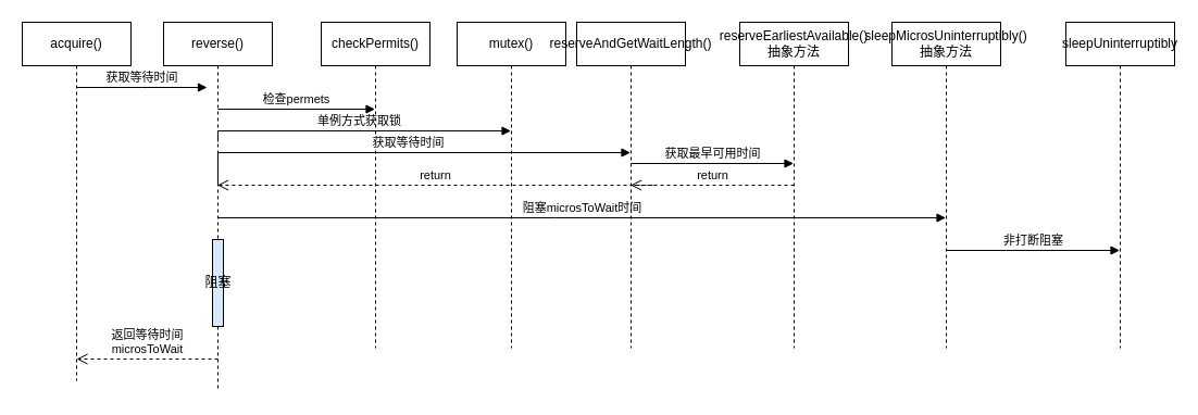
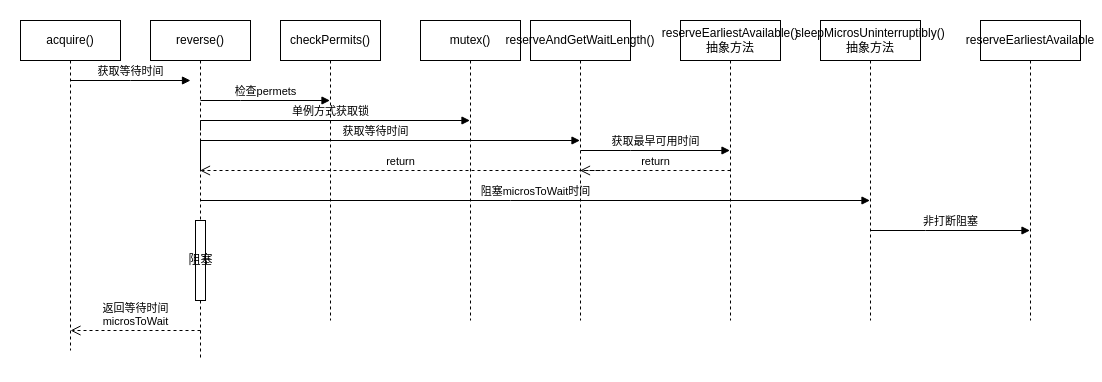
- <mxCell id="19" value="sleepUninterruptibly" style="shape=umlLifeline;perimeter=lifelinePerimeter;whiteSpace=wrap;html=1;container=1;dropTarget=0;collapsible=0;recursiveResize=0;outlineConnect=0;portConstraint=eastwest;newEdgeStyle={&quot;edgeStyle&quot;:&quot;elbowEdgeStyle&quot;,&quot;elbow&quot;:&quot;vertical&quot;,&quot;curved&quot;:0,&quot;rounded&quot;:0};" vertex="1" parent="1"><mxGeometry x="980" y="20" width="100" height="300" as="geometry" /></mxCell>
+ <mxCell id="19" value="reserveEarliestAvailable" style="shape=umlLifeline;perimeter=lifelinePerimeter;whiteSpace=wrap;html=1;container=1;dropTarget=0;collapsible=0;recursiveResize=0;outlineConnect=0;portConstraint=eastwest;newEdgeStyle={&quot;edgeStyle&quot;:&quot;elbowEdgeStyle&quot;,&quot;elbow&quot;:&quot;vertical&quot;,&quot;curved&quot;:0,&quot;rounded&quot;:0};" vertex="1" parent="1"><mxGeometry x="980" y="20" width="100" height="300" as="geometry" /></mxCell>
- <mxCell id="7" value="checkPermits()" style="shape=umlLifeline;perimeter=lifelinePerimeter;whiteSpace=wrap;html=1;container=1;dropTarget=0;collapsible=0;recursiveResize=0;outlineConnect=0;portConstraint=eastwest;newEdgeStyle={&quot;edgeStyle&quot;:&quot;elbowEdgeStyle&quot;,&quot;elbow&quot;:&quot;vertical&quot;,&quot;curved&quot;:0,&quot;rounded&quot;:0};" vertex="1" parent="1"><mxGeometry x="295" y="20" width="100" height="300" as="geometry" /></mxCell>
+ <mxCell id="7" value="checkPermits()" style="shape=umlLifeline;perimeter=lifelinePerimeter;whiteSpace=wrap;html=1;container=1;dropTarget=0;collapsible=0;recursiveResize=0;outlineConnect=0;portConstraint=eastwest;newEdgeStyle={&quot;edgeStyle&quot;:&quot;elbowEdgeStyle&quot;,&quot;elbow&quot;:&quot;vertical&quot;,&quot;curved&quot;:0,&quot;rounded&quot;:0};" vertex="1" parent="1"><mxGeometry x="280" y="20" width="100" height="300" as="geometry" /></mxCell>
- <mxCell id="4" value="阻塞" style="html=1;points=[];perimeter=orthogonalPerimeter;outlineConnect=0;targetShapes=umlLifeline;portConstraint=eastwest;newEdgeStyle={&quot;edgeStyle&quot;:&quot;elbowEdgeStyle&quot;,&quot;elbow&quot;:&quot;vertical&quot;,&quot;curved&quot;:0,&quot;rounded&quot;:0};fillColor=#dae8fc;" vertex="1" parent="3"><mxGeometry x="45" y="200" width="10" height="80" as="geometry" /></mxCell>
+ <mxCell id="4" value="阻塞" style="html=1;points=[];perimeter=orthogonalPerimeter;outlineConnect=0;targetShapes=umlLifeline;portConstraint=eastwest;newEdgeStyle={&quot;edgeStyle&quot;:&quot;elbowEdgeStyle&quot;,&quot;elbow&quot;:&quot;vertical&quot;,&quot;curved&quot;:0,&quot;rounded&quot;:0};" vertex="1" parent="3"><mxGeometry x="45" y="200" width="10" height="80" as="geometry" /></mxCell>
